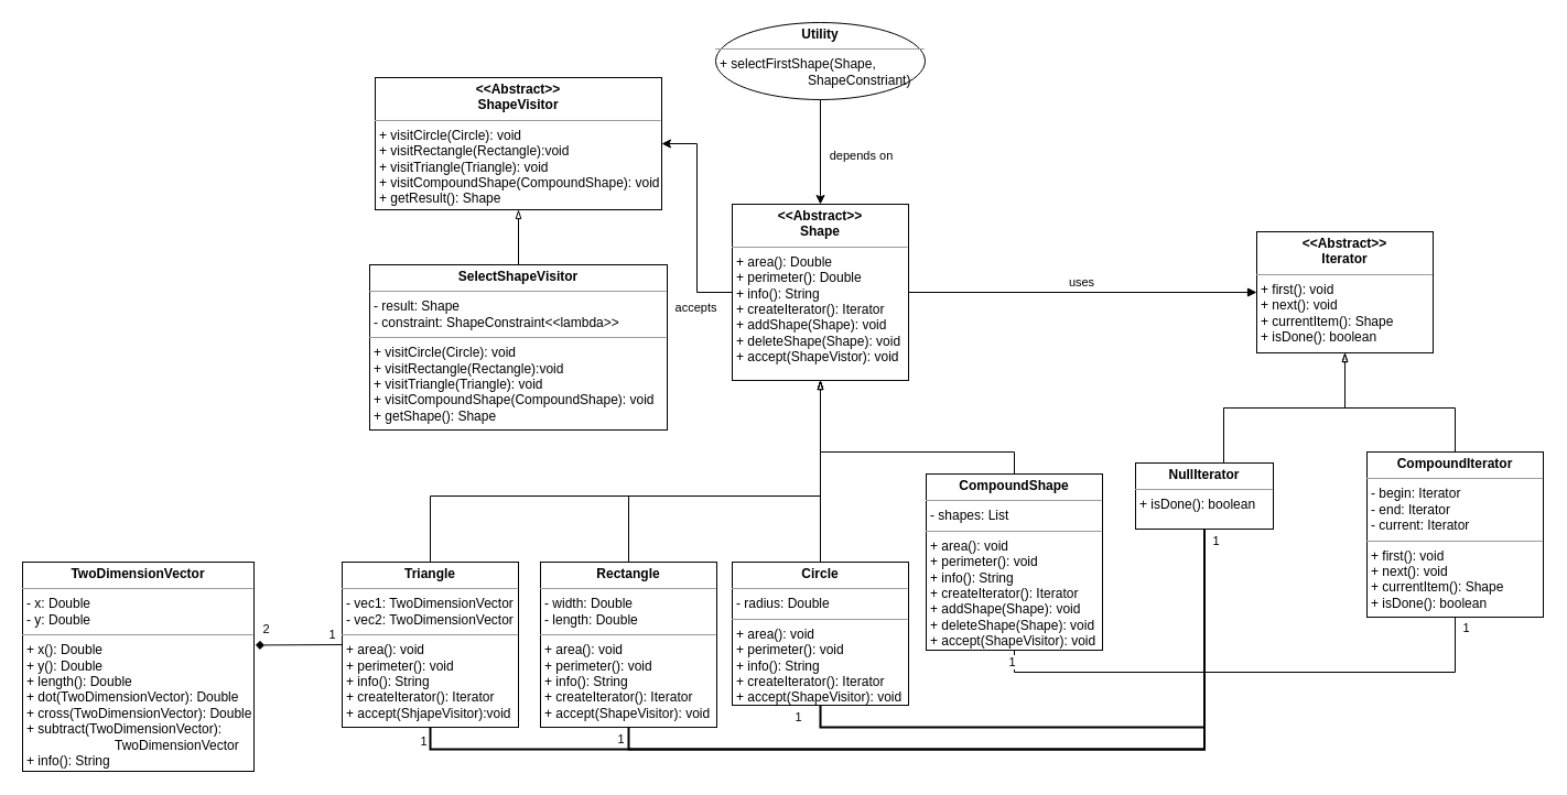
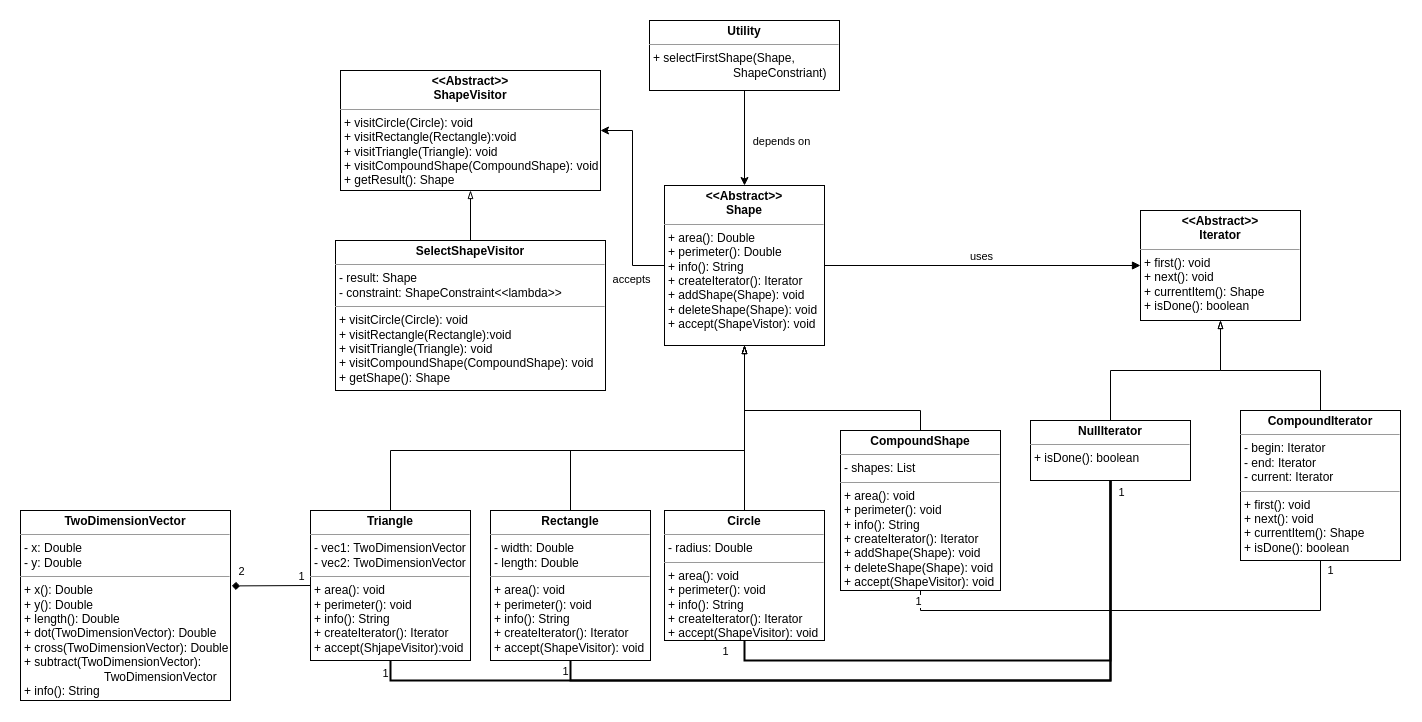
- <mxCell id="38" value="&lt;p style=&quot;margin: 0px ; margin-top: 4px ; text-align: center&quot;&gt;&lt;b&gt;Utility&lt;/b&gt;&lt;/p&gt;&lt;hr size=&quot;1&quot;&gt;&lt;p style=&quot;margin: 0px ; margin-left: 4px&quot;&gt;&lt;/p&gt;&lt;p style=&quot;margin: 0px ; margin-left: 4px&quot;&gt;+ selectFirstShape(Shape,&lt;br&gt;&lt;span style=&quot;white-space: pre&quot;&gt;&#09;&lt;/span&gt;&lt;span style=&quot;white-space: pre&quot;&gt;&#09;&lt;/span&gt;&lt;span style=&quot;white-space: pre&quot;&gt;&#09;&lt;/span&gt;ShapeConstriant)&lt;/p&gt;" style="ellipse;verticalAlign=top;align=left;overflow=fill;fontSize=12;fontFamily=Helvetica;html=1;" vertex="1" parent="1"><mxGeometry x="649" y="20" width="190" height="70" as="geometry" /></mxCell>
+ <mxCell id="38" value="&lt;p style=&quot;margin: 0px ; margin-top: 4px ; text-align: center&quot;&gt;&lt;b&gt;Utility&lt;/b&gt;&lt;/p&gt;&lt;hr size=&quot;1&quot;&gt;&lt;p style=&quot;margin: 0px ; margin-left: 4px&quot;&gt;&lt;/p&gt;&lt;p style=&quot;margin: 0px ; margin-left: 4px&quot;&gt;+ selectFirstShape(Shape,&lt;br&gt;&lt;span style=&quot;white-space: pre&quot;&gt;&#09;&lt;/span&gt;&lt;span style=&quot;white-space: pre&quot;&gt;&#09;&lt;/span&gt;&lt;span style=&quot;white-space: pre&quot;&gt;&#09;&lt;/span&gt;ShapeConstriant)&lt;/p&gt;" style="verticalAlign=top;align=left;overflow=fill;fontSize=12;fontFamily=Helvetica;html=1;" vertex="1" parent="1"><mxGeometry x="649" y="20" width="190" height="70" as="geometry" /></mxCell>
- <mxCell id="27" value="&lt;p style=&quot;margin: 0px ; margin-top: 4px ; text-align: center&quot;&gt;&lt;b&gt;NullIterator&lt;/b&gt;&lt;/p&gt;&lt;hr size=&quot;1&quot;&gt;&lt;p style=&quot;margin: 0px ; margin-left: 4px&quot;&gt;&lt;/p&gt;&lt;p style=&quot;margin: 0px ; margin-left: 4px&quot;&gt;&lt;span&gt;+ isDone(): boolean&lt;/span&gt;&lt;br&gt;&lt;/p&gt;" style="verticalAlign=top;align=left;overflow=fill;fontSize=12;fontFamily=Helvetica;html=1;" parent="1" vertex="1"><mxGeometry x="1030" y="420" width="125" height="60" as="geometry" /></mxCell>
+ <mxCell id="27" value="&lt;p style=&quot;margin: 0px ; margin-top: 4px ; text-align: center&quot;&gt;&lt;b&gt;NullIterator&lt;/b&gt;&lt;/p&gt;&lt;hr size=&quot;1&quot;&gt;&lt;p style=&quot;margin: 0px ; margin-left: 4px&quot;&gt;&lt;/p&gt;&lt;p style=&quot;margin: 0px ; margin-left: 4px&quot;&gt;&lt;span&gt;+ isDone(): boolean&lt;/span&gt;&lt;br&gt;&lt;/p&gt;" style="verticalAlign=top;align=left;overflow=fill;fontSize=12;fontFamily=Helvetica;html=1;" parent="1" vertex="1"><mxGeometry x="1030" y="420" width="160" height="60" as="geometry" /></mxCell>
